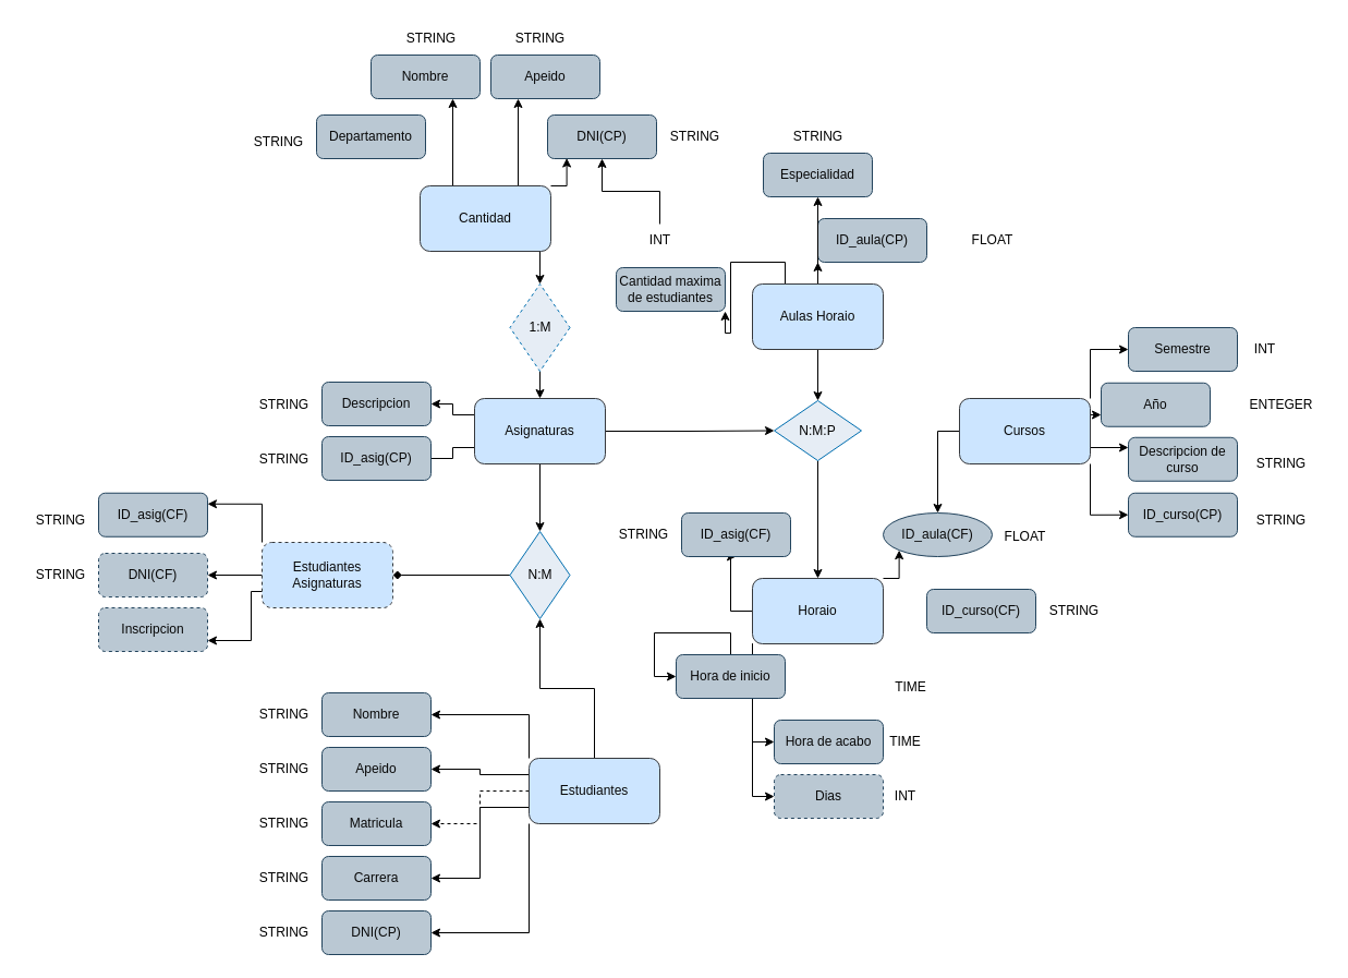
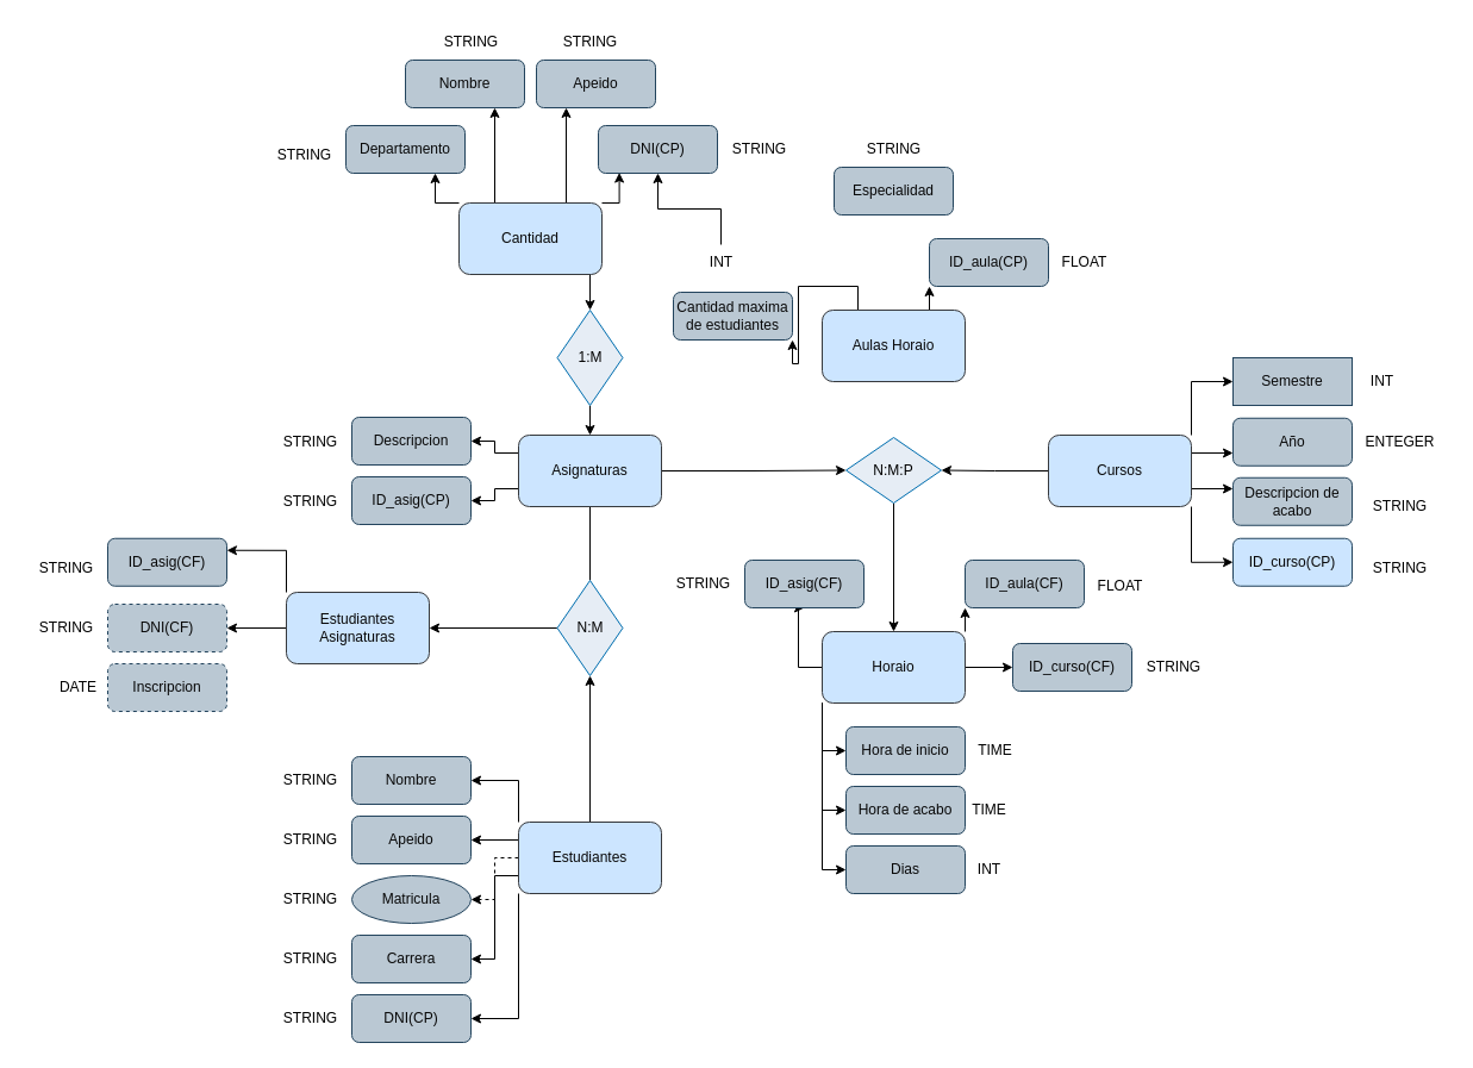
+ <mxCell id="14" style="edgeStyle=orthogonalEdgeStyle;rounded=0;orthogonalLoop=1;jettySize=auto;html=1;exitX=0;exitY=0;exitDx=0;exitDy=0;entryX=0.75;entryY=1;entryDx=0;entryDy=0;" parent="1" source="19" target="22" edge="1"><mxGeometry relative="1" as="geometry" /></mxCell>
- <mxCell id="54" style="edgeStyle=orthogonalEdgeStyle;rounded=0;orthogonalLoop=1;jettySize=auto;html=1;exitX=0.5;exitY=0;exitDx=0;exitDy=0;entryX=0.5;entryY=1;entryDx=0;entryDy=0;" parent="1" source="56" target="62" edge="1"><mxGeometry relative="1" as="geometry" /></mxCell>
- <mxCell id="46" value="&lt;font color=&quot;#080808&quot;&gt;ID_aula(CP)&lt;/font&gt;" style="rounded=1;whiteSpace=wrap;html=1;fillColor=#bac8d3;strokeColor=#23445d;" parent="1" vertex="1"><mxGeometry x="750" y="200" width="100" height="40" as="geometry" /></mxCell>
+ <mxCell id="46" value="&lt;font color=&quot;#080808&quot;&gt;ID_aula(CP)&lt;/font&gt;" style="rounded=1;whiteSpace=wrap;html=1;fillColor=#bac8d3;strokeColor=#23445d;" parent="1" vertex="1"><mxGeometry x="780" y="200" width="100" height="40" as="geometry" /></mxCell>
- <mxCell id="65" value="&lt;font color=&quot;#000000&quot;&gt;1:M&lt;/font&gt;" style="rhombus;whiteSpace=wrap;html=1;fillColor=#e6edf5;fontColor=#ffffff;strokeColor=#006EAF;direction=south;dashed=1;" parent="1" vertex="1"><mxGeometry x="467.5" y="260" width="55" height="80" as="geometry" /></mxCell>
+ <mxCell id="65" value="&lt;font color=&quot;#000000&quot;&gt;1:M&lt;/font&gt;" style="rhombus;whiteSpace=wrap;html=1;fillColor=#e6edf5;fontColor=#ffffff;strokeColor=#006EAF;direction=south;" parent="1" vertex="1"><mxGeometry x="467.5" y="260" width="55" height="80" as="geometry" /></mxCell>
- <mxCell id="61" value="&lt;font color=&quot;#080808&quot;&gt;Semestre&lt;/font&gt;" style="rounded=1;whiteSpace=wrap;html=1;fillColor=#bac8d3;strokeColor=#23445d;" parent="1" vertex="1"><mxGeometry x="1035" y="300" width="100" height="40" as="geometry" /></mxCell>
+ <mxCell id="61" value="&lt;font color=&quot;#080808&quot;&gt;Semestre&lt;/font&gt;" style="whiteSpace=wrap;html=1;fillColor=#bac8d3;strokeColor=#23445d;rounded=0;" parent="1" vertex="1"><mxGeometry x="1035" y="300" width="100" height="40" as="geometry" /></mxCell>
- <mxCell id="52" style="edgeStyle=orthogonalEdgeStyle;rounded=0;orthogonalLoop=1;jettySize=auto;html=1;entryX=0.5;entryY=0;entryDx=0;entryDy=0;" parent="1" source="56" target="49" edge="1"><mxGeometry relative="1" as="geometry" /></mxCell>
- <mxCell id="59" value="&lt;font color=&quot;#080808&quot;&gt;Año&lt;/font&gt;" style="rounded=1;whiteSpace=wrap;html=1;fillColor=#bac8d3;strokeColor=#23445d;" parent="1" vertex="1"><mxGeometry x="1010" y="350.75" width="100" height="40" as="geometry" /></mxCell>
+ <mxCell id="59" value="&lt;font color=&quot;#080808&quot;&gt;Año&lt;/font&gt;" style="rounded=1;whiteSpace=wrap;html=1;fillColor=#bac8d3;strokeColor=#23445d;" parent="1" vertex="1"><mxGeometry x="1035" y="350.75" width="100" height="40" as="geometry" /></mxCell>
- <mxCell id="34" style="edgeStyle=orthogonalEdgeStyle;rounded=0;orthogonalLoop=1;jettySize=auto;html=1;exitX=0;exitY=0.75;exitDx=0;exitDy=0;endArrow=none;" parent="1" source="36" target="38" edge="1"><mxGeometry relative="1" as="geometry" /></mxCell>
+ <mxCell id="34" style="edgeStyle=orthogonalEdgeStyle;rounded=0;orthogonalLoop=1;jettySize=auto;html=1;exitX=0;exitY=0.75;exitDx=0;exitDy=0;" parent="1" source="36" target="38" edge="1"><mxGeometry relative="1" as="geometry" /></mxCell>
- <mxCell id="30" value="&lt;font color=&quot;#080808&quot;&gt;Descripcion de curso&lt;/font&gt;" style="rounded=1;whiteSpace=wrap;html=1;fillColor=#bac8d3;strokeColor=#23445d;" parent="1" vertex="1"><mxGeometry x="1035" y="400.75" width="100" height="40" as="geometry" /></mxCell>
+ <mxCell id="30" value="&lt;font color=&quot;#080808&quot;&gt;Descripcion de acabo&lt;/font&gt;" style="rounded=1;whiteSpace=wrap;html=1;fillColor=#bac8d3;strokeColor=#23445d;" parent="1" vertex="1"><mxGeometry x="1035" y="400.75" width="100" height="40" as="geometry" /></mxCell>
- <mxCell id="24" style="edgeStyle=orthogonalEdgeStyle;rounded=0;orthogonalLoop=1;jettySize=auto;html=1;exitX=0;exitY=0.5;exitDx=0;exitDy=0;" parent="1" source="29" target="63" edge="1"><mxGeometry relative="1" as="geometry" /></mxCell>
+ <mxCell id="24" style="edgeStyle=orthogonalEdgeStyle;rounded=0;orthogonalLoop=1;jettySize=auto;html=1;exitX=0;exitY=0.5;exitDx=0;exitDy=0;entryX=1;entryY=0.5;entryDx=0;entryDy=0;" parent="1" source="29" target="49" edge="1"><mxGeometry relative="1" as="geometry" /></mxCell>
- <mxCell id="31" value="&lt;font color=&quot;#080808&quot;&gt;ID_curso&lt;/font&gt;&lt;span style=&quot;color: rgb(8, 8, 8);&quot;&gt;(CP)&lt;/span&gt;" style="rounded=1;whiteSpace=wrap;html=1;fillColor=#bac8d3;strokeColor=#23445d;" parent="1" vertex="1"><mxGeometry x="1035" y="451.75" width="100" height="40" as="geometry" /></mxCell>
+ <mxCell id="31" value="&lt;font color=&quot;#080808&quot;&gt;ID_curso&lt;/font&gt;&lt;span style=&quot;color: rgb(8, 8, 8);&quot;&gt;(CP)&lt;/span&gt;" style="rounded=1;whiteSpace=wrap;html=1;fillColor=#cce5ff;strokeColor=#23445d;" parent="1" vertex="1"><mxGeometry x="1035" y="451.75" width="100" height="40" as="geometry" /></mxCell>
- <mxCell id="35" style="edgeStyle=orthogonalEdgeStyle;rounded=0;orthogonalLoop=1;jettySize=auto;html=1;exitX=0.5;exitY=1;exitDx=0;exitDy=0;entryX=0;entryY=0.5;entryDx=0;entryDy=0;" parent="1" source="36" target="67" edge="1"><mxGeometry relative="1" as="geometry" /></mxCell>
+ <mxCell id="35" style="edgeStyle=orthogonalEdgeStyle;rounded=0;orthogonalLoop=1;jettySize=auto;html=1;exitX=0.5;exitY=1;exitDx=0;exitDy=0;entryX=0;entryY=0.5;entryDx=0;entryDy=0;endArrow=none;" parent="1" source="36" target="67" edge="1"><mxGeometry relative="1" as="geometry" /></mxCell>
- <mxCell id="63" value="&lt;font color=&quot;#080808&quot;&gt;ID_aula(CF)&lt;/font&gt;" style="ellipse;whiteSpace=wrap;html=1;fillColor=#bac8d3;strokeColor=#23445d;" parent="1" vertex="1"><mxGeometry x="810" y="470" width="100" height="40" as="geometry" /></mxCell>
+ <mxCell id="63" value="&lt;font color=&quot;#080808&quot;&gt;ID_aula(CF)&lt;/font&gt;" style="rounded=1;whiteSpace=wrap;html=1;fillColor=#bac8d3;strokeColor=#23445d;" parent="1" vertex="1"><mxGeometry x="810" y="470" width="100" height="40" as="geometry" /></mxCell>
- <mxCell id="71" value="&lt;font color=&quot;#080808&quot;&gt;Estudiantes Asignaturas&lt;/font&gt;" style="rounded=1;whiteSpace=wrap;html=1;fillColor=#cce5ff;strokeColor=#36393d;dashed=1;" parent="1" vertex="1"><mxGeometry x="240" y="497" width="120" height="60" as="geometry" /></mxCell>
+ <mxCell id="71" value="&lt;font color=&quot;#080808&quot;&gt;Estudiantes Asignaturas&lt;/font&gt;" style="rounded=1;whiteSpace=wrap;html=1;fillColor=#cce5ff;strokeColor=#36393d;" parent="1" vertex="1"><mxGeometry x="240" y="497" width="120" height="60" as="geometry" /></mxCell>
- <mxCell id="66" style="edgeStyle=orthogonalEdgeStyle;rounded=0;orthogonalLoop=1;jettySize=auto;html=1;exitX=0.5;exitY=1;exitDx=0;exitDy=0;entryX=1;entryY=0.5;entryDx=0;entryDy=0;endArrow=diamond;" parent="1" source="67" target="71" edge="1"><mxGeometry relative="1" as="geometry" /></mxCell>
+ <mxCell id="66" style="edgeStyle=orthogonalEdgeStyle;rounded=0;orthogonalLoop=1;jettySize=auto;html=1;exitX=0.5;exitY=1;exitDx=0;exitDy=0;entryX=1;entryY=0.5;entryDx=0;entryDy=0;" parent="1" source="67" target="71" edge="1"><mxGeometry relative="1" as="geometry" /></mxCell>
+ <mxCell id="40" style="edgeStyle=orthogonalEdgeStyle;rounded=0;orthogonalLoop=1;jettySize=auto;html=1;exitX=1;exitY=0.5;exitDx=0;exitDy=0;" parent="1" source="45" target="50" edge="1"><mxGeometry relative="1" as="geometry" /></mxCell>
- <mxCell id="68" style="edgeStyle=orthogonalEdgeStyle;rounded=0;orthogonalLoop=1;jettySize=auto;html=1;exitX=0;exitY=0.75;exitDx=0;exitDy=0;entryX=1;entryY=0.75;entryDx=0;entryDy=0;" parent="1" source="71" target="74" edge="1"><mxGeometry relative="1" as="geometry"><Array as="points"><mxPoint x="230" y="542" /><mxPoint x="230" y="587" /></Array></mxGeometry></mxCell>
+ <mxCell id="82" value="DATE" style="text;html=1;align=center;verticalAlign=middle;resizable=0;points=[];autosize=1;strokeColor=none;fillColor=none;" vertex="1" parent="1"><mxGeometry y="562" width="50" height="30" as="geometry" x="40" /></mxCell>
- <mxCell id="57" value="&lt;font color=&quot;#080808&quot;&gt;Hora de inicio&lt;/font&gt;" style="rounded=1;whiteSpace=wrap;html=1;fillColor=#bac8d3;strokeColor=#23445d;" parent="1" vertex="1"><mxGeometry x="620" y="600" width="100" height="40" as="geometry" /></mxCell>
+ <mxCell id="57" value="&lt;font color=&quot;#080808&quot;&gt;Hora de inicio&lt;/font&gt;" style="rounded=1;whiteSpace=wrap;html=1;fillColor=#bac8d3;strokeColor=#23445d;" parent="1" vertex="1"><mxGeometry x="710" y="610" width="100" height="40" as="geometry" /></mxCell>
- <mxCell id="8" value="&lt;font color=&quot;#080808&quot;&gt;Estudiantes&lt;/font&gt;" style="rounded=1;whiteSpace=wrap;html=1;fillColor=#cce5ff;strokeColor=#36393d;" parent="1" vertex="1"><mxGeometry x="485" y="695" width="120" height="60" as="geometry" /></mxCell>
+ <mxCell id="8" value="&lt;font color=&quot;#080808&quot;&gt;Estudiantes&lt;/font&gt;" style="rounded=1;whiteSpace=wrap;html=1;fillColor=#cce5ff;strokeColor=#36393d;" parent="1" vertex="1"><mxGeometry x="435" y="690" width="120" height="60" as="geometry" /></mxCell>
- <mxCell id="60" value="&lt;font color=&quot;#080808&quot;&gt;Dias&lt;/font&gt;" style="rounded=1;whiteSpace=wrap;html=1;fillColor=#bac8d3;strokeColor=#23445d;dashed=1;" parent="1" vertex="1"><mxGeometry x="710" y="710" width="100" height="40" as="geometry" /></mxCell>
+ <mxCell id="60" value="&lt;font color=&quot;#080808&quot;&gt;Dias&lt;/font&gt;" style="rounded=1;whiteSpace=wrap;html=1;fillColor=#bac8d3;strokeColor=#23445d;" parent="1" vertex="1"><mxGeometry x="710" y="710" width="100" height="40" as="geometry" /></mxCell>
- <mxCell id="11" value="&lt;font color=&quot;#080808&quot;&gt;Matricula&lt;/font&gt;" style="rounded=1;whiteSpace=wrap;html=1;fillColor=#bac8d3;strokeColor=#23445d;" parent="1" vertex="1"><mxGeometry x="295" y="735" width="100" height="40" as="geometry" /></mxCell>
+ <mxCell id="11" value="&lt;font color=&quot;#080808&quot;&gt;Matricula&lt;/font&gt;" style="ellipse;whiteSpace=wrap;html=1;fillColor=#bac8d3;strokeColor=#23445d;" parent="1" vertex="1"><mxGeometry x="295" y="735" width="100" height="40" as="geometry" /></mxCell>
